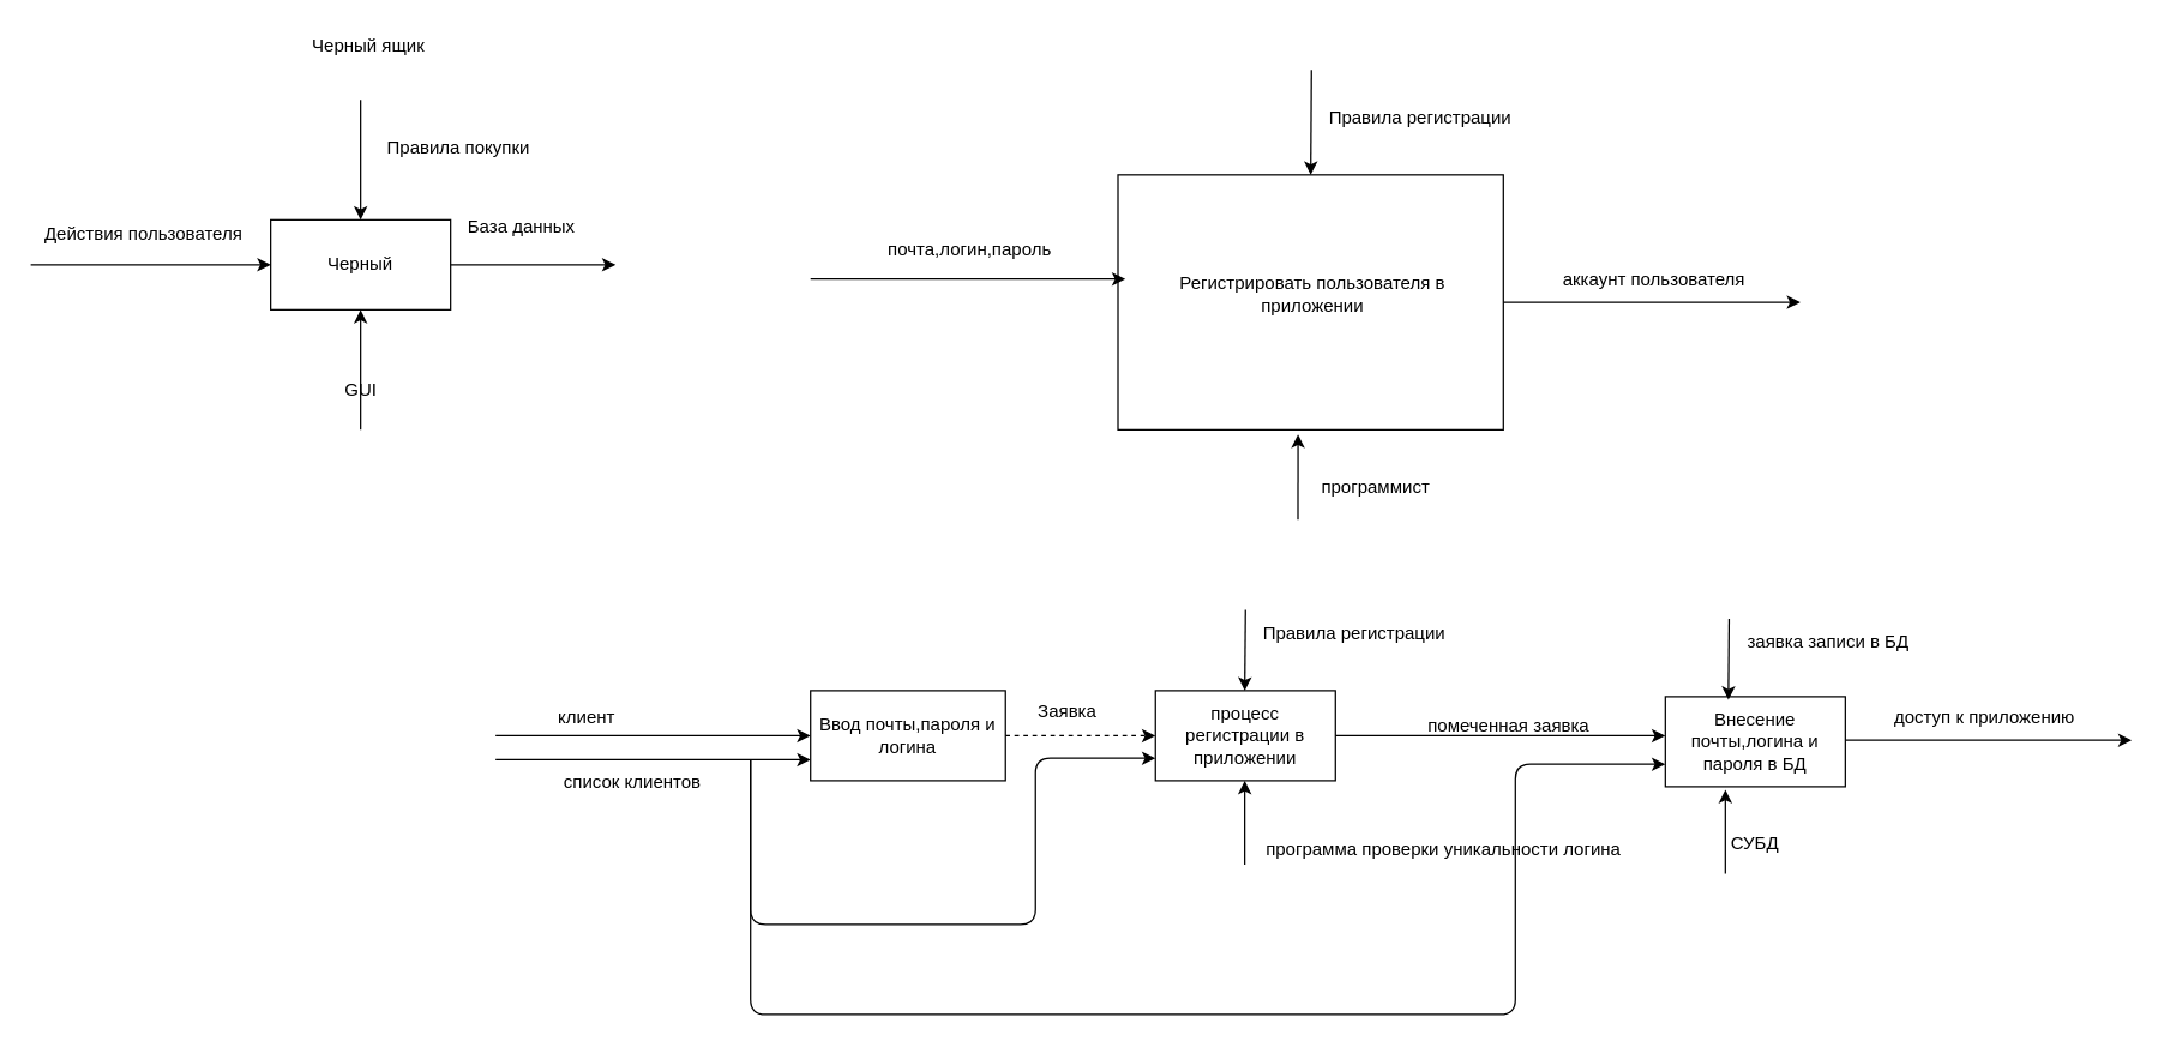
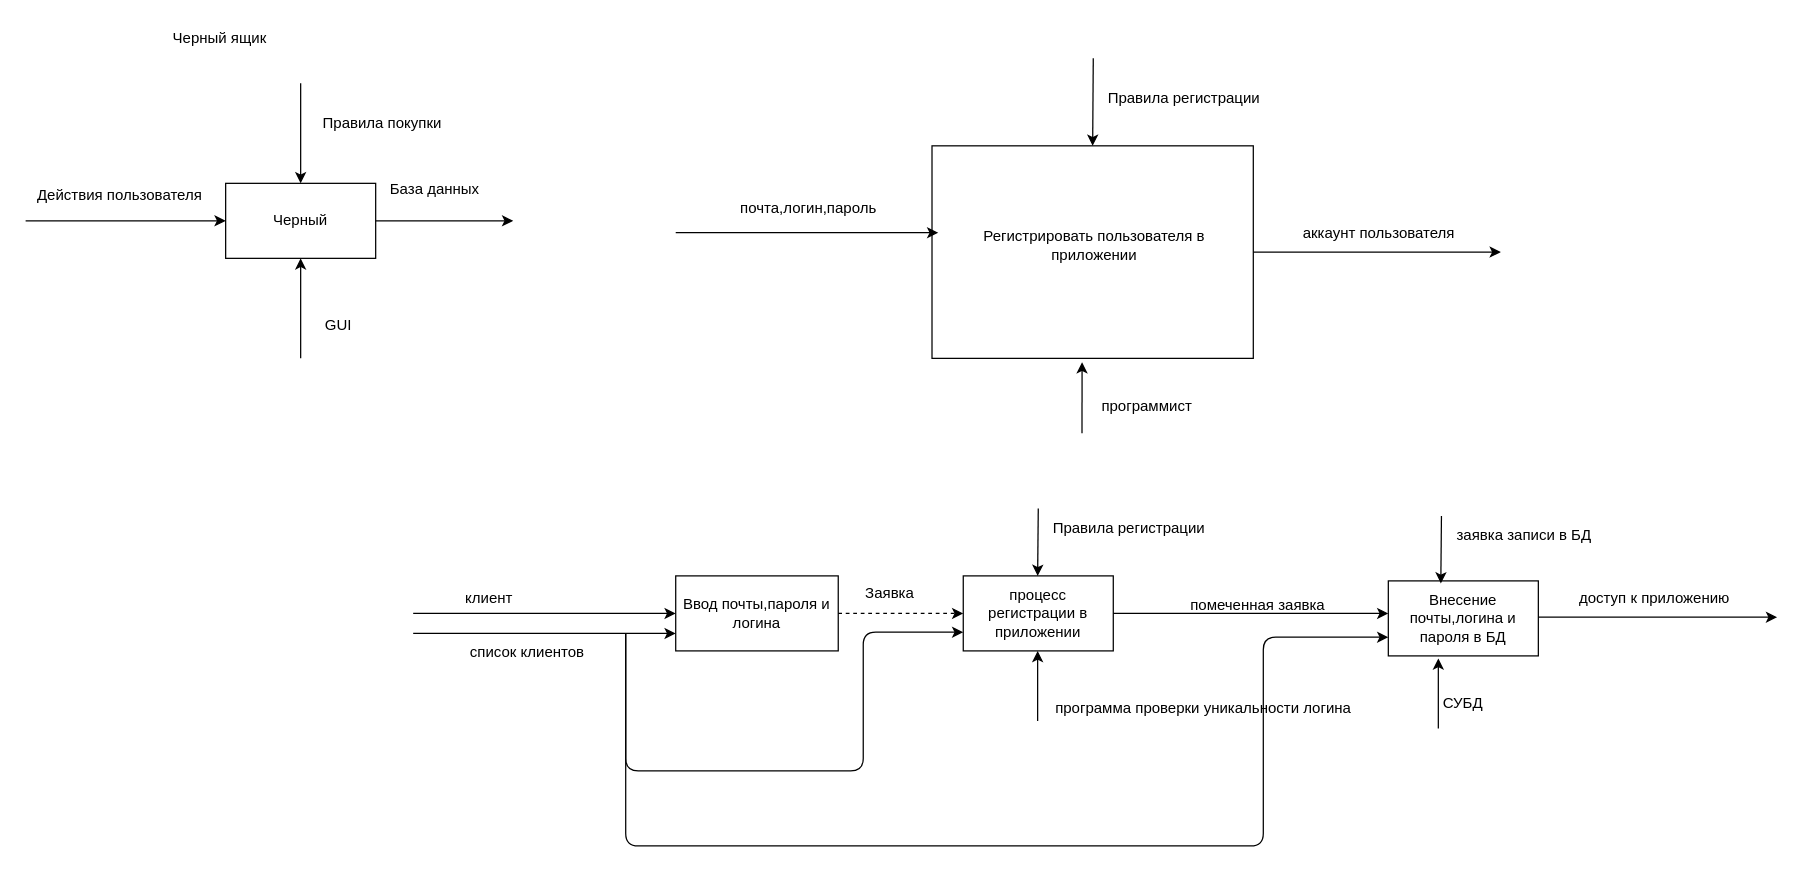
- <mxCell id="38" value="Черный ящик" style="text;html=1;align=center;verticalAlign=middle;resizable=0;points=[];autosize=1;" vertex="1" parent="1"><mxGeometry x="200" y="20" width="90" height="20" as="geometry" /></mxCell>
+ <mxCell id="38" value="Черный ящик" style="text;html=1;align=center;verticalAlign=middle;resizable=0;points=[];autosize=1;" vertex="1" parent="1"><mxGeometry x="130" y="20" width="90" height="20" as="geometry" /></mxCell>
- <mxCell id="42" value="GUI" style="text;html=1;align=center;verticalAlign=middle;resizable=0;points=[];autosize=1;" vertex="1" parent="1"><mxGeometry x="220" y="250" width="40" height="20" as="geometry" /></mxCell>
+ <mxCell id="42" value="GUI" style="text;html=1;align=center;verticalAlign=middle;resizable=0;points=[];autosize=1;" vertex="1" parent="1"><mxGeometry x="250" y="250" width="40" height="20" as="geometry" /></mxCell>
